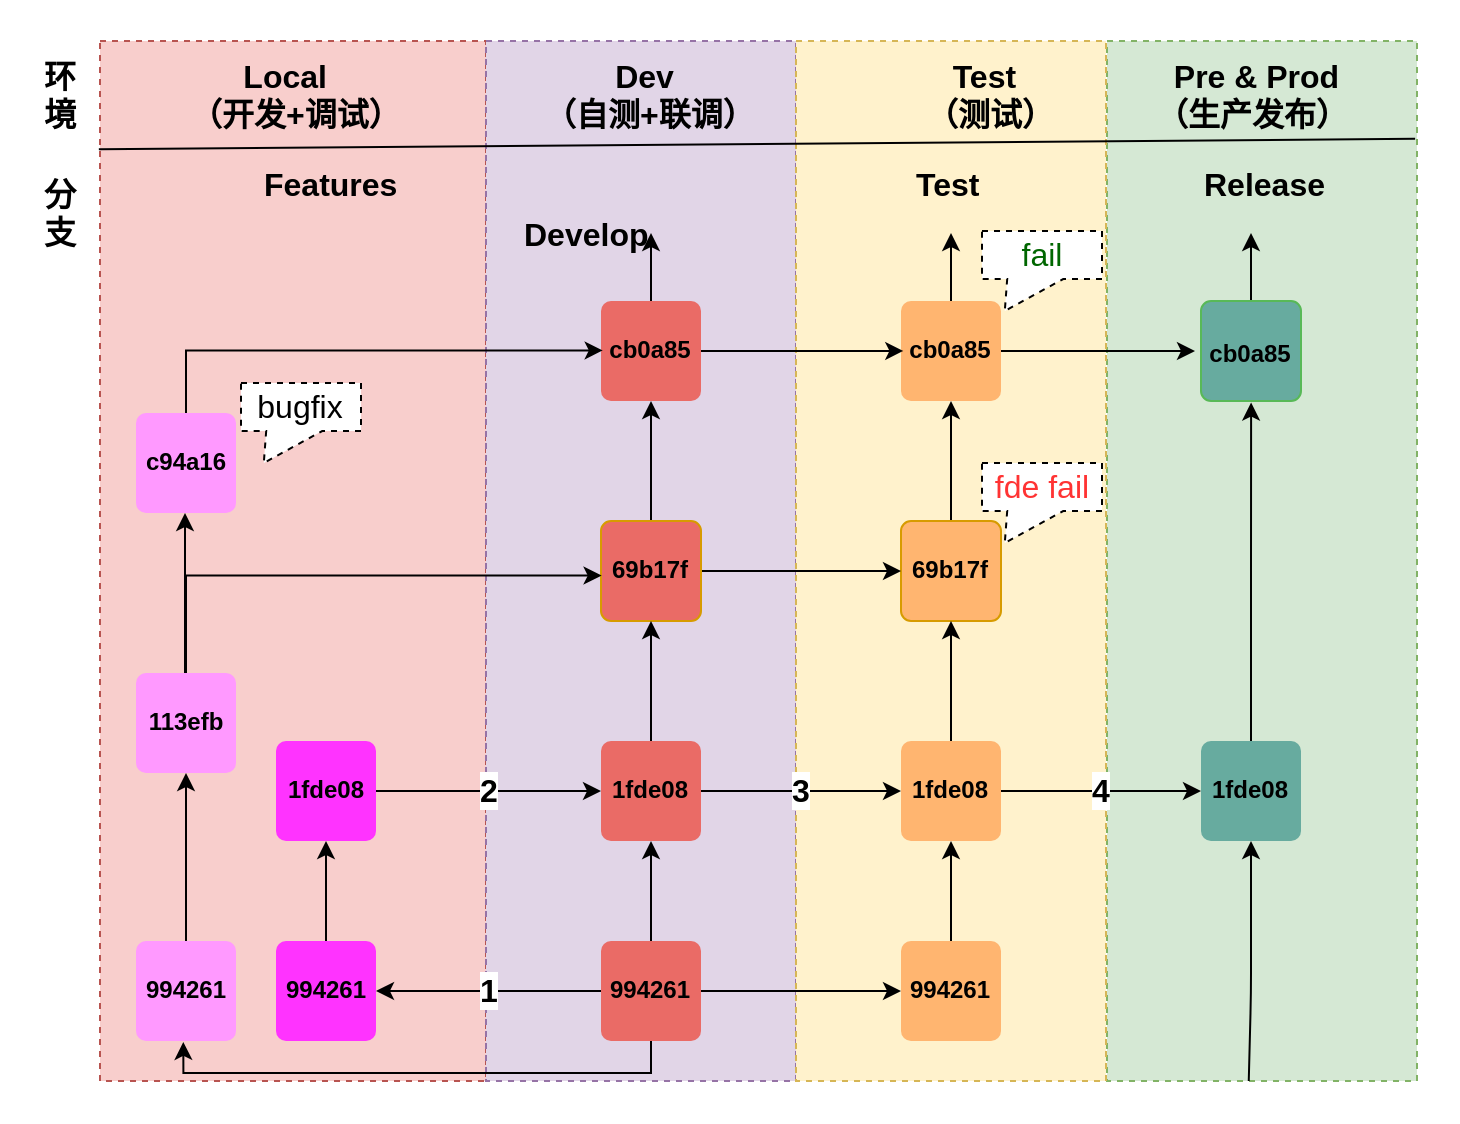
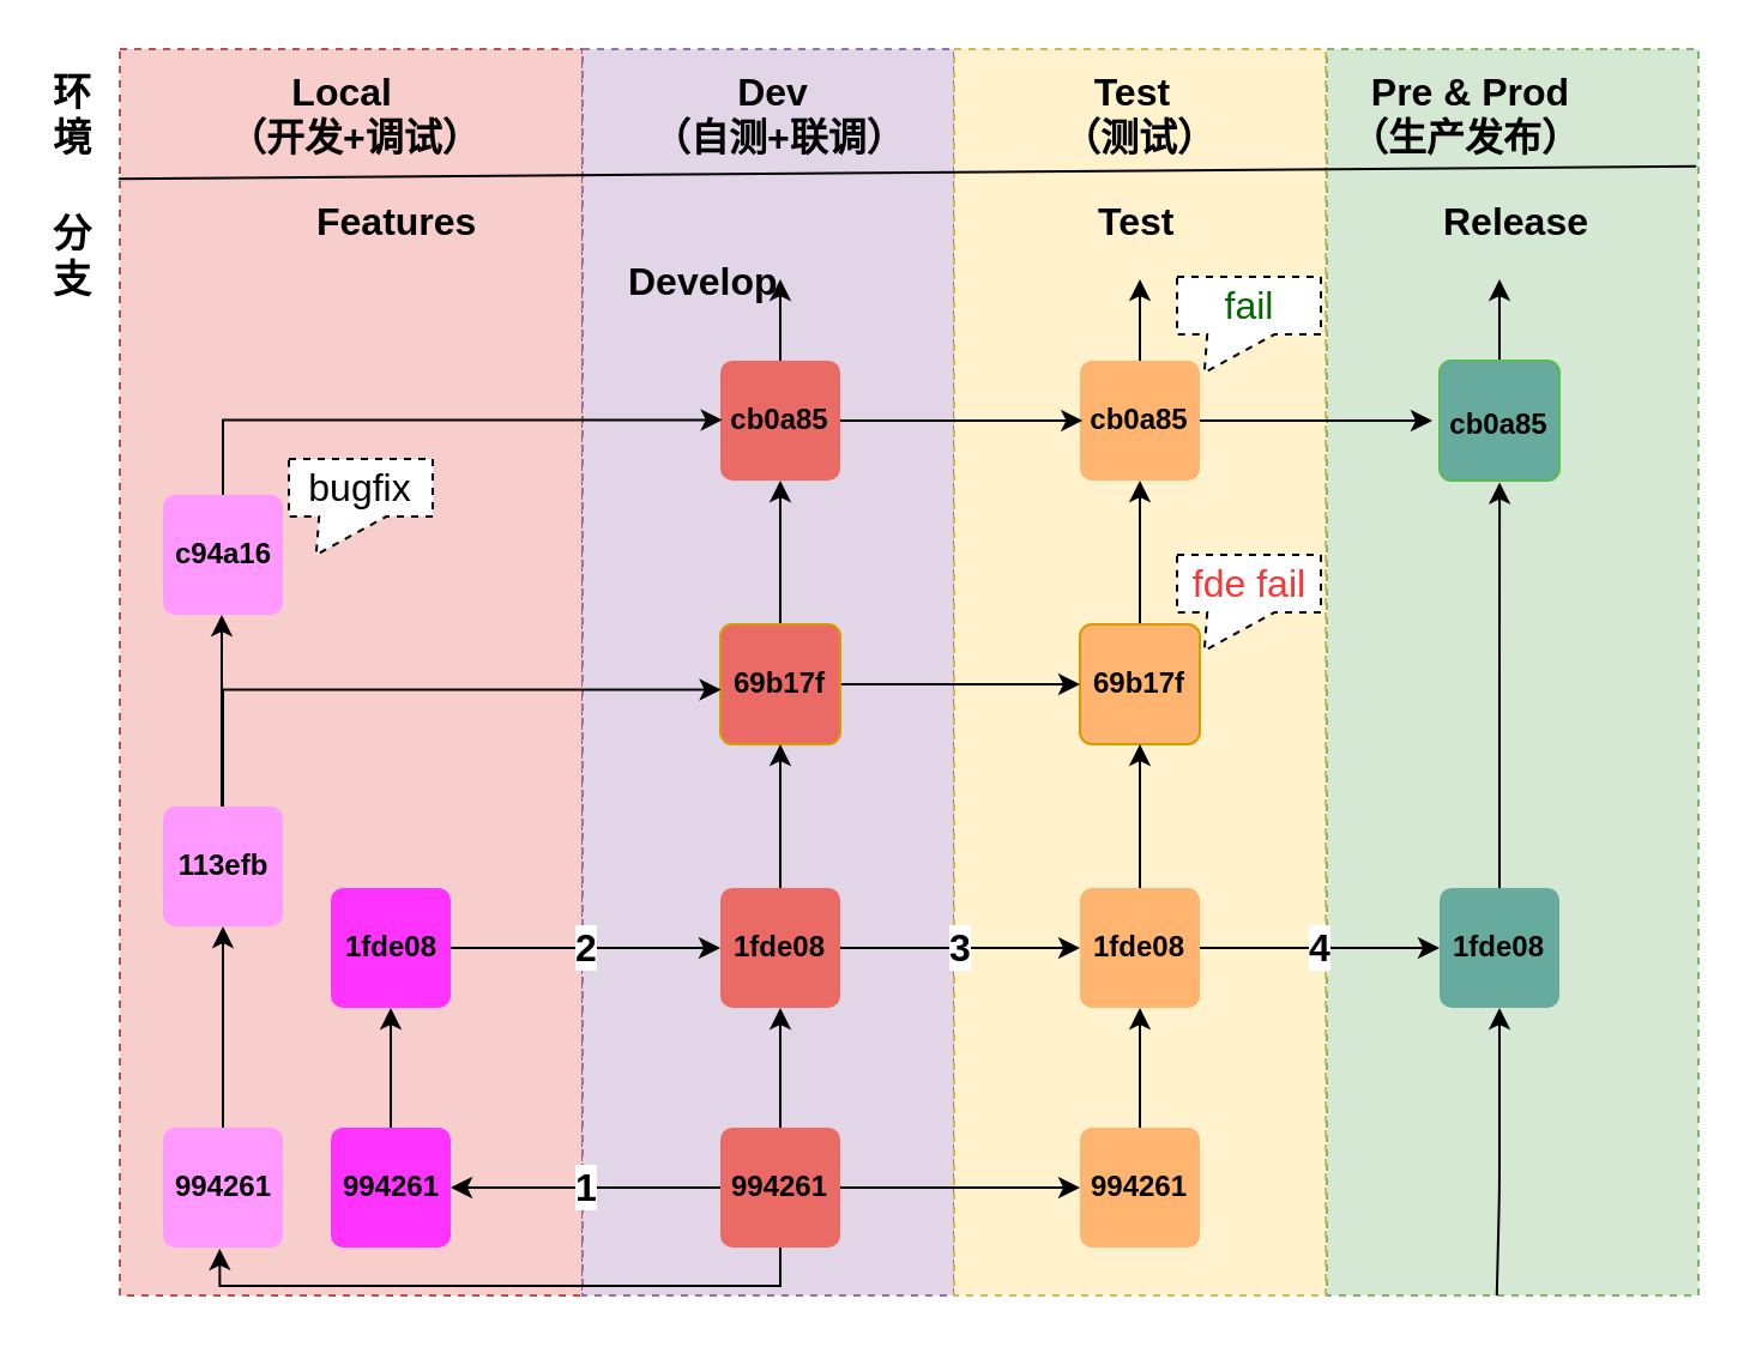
- <mxCell id="21" value="&lt;b&gt;&lt;font style=&quot;font-size: 16px&quot;&gt;&amp;nbsp; &amp;nbsp;Test&lt;br&gt;（测试）&lt;br&gt;&lt;/font&gt;&lt;/b&gt;" style="text;html=1;resizable=0;points=[];autosize=1;align=left;verticalAlign=top;spacingTop=-4;" parent="1" vertex="1"><mxGeometry x="460.5" y="26" width="80" height="30" as="geometry" /></mxCell>
+ <mxCell id="21" value="&lt;b&gt;&lt;font style=&quot;font-size: 16px&quot;&gt;&amp;nbsp; &amp;nbsp;Test&lt;br&gt;（测试）&lt;br&gt;&lt;/font&gt;&lt;/b&gt;" style="text;html=1;resizable=0;points=[];autosize=1;align=left;verticalAlign=top;spacingTop=-4;" parent="1" vertex="1"><mxGeometry x="440.5" y="26" width="80" height="30" as="geometry" /></mxCell>
- <mxCell id="23" value="&lt;b&gt;&lt;font style=&quot;font-size: 16px&quot;&gt;&amp;nbsp; Pre &amp;amp; Prod&lt;br&gt;（生产发布）&lt;br&gt;&lt;/font&gt;&lt;/b&gt;" style="text;html=1;resizable=0;points=[];autosize=1;align=left;verticalAlign=top;spacingTop=-4;" parent="1" vertex="1"><mxGeometry x="575.5" y="26" width="110" height="30" as="geometry" /></mxCell>
+ <mxCell id="23" value="&lt;b&gt;&lt;font style=&quot;font-size: 16px&quot;&gt;&amp;nbsp; Pre &amp;amp; Prod&lt;br&gt;（生产发布）&lt;br&gt;&lt;/font&gt;&lt;/b&gt;" style="text;html=1;resizable=0;points=[];autosize=1;align=left;verticalAlign=top;spacingTop=-4;" parent="1" vertex="1"><mxGeometry x="560.5" y="26" width="110" height="30" as="geometry" /></mxCell>
